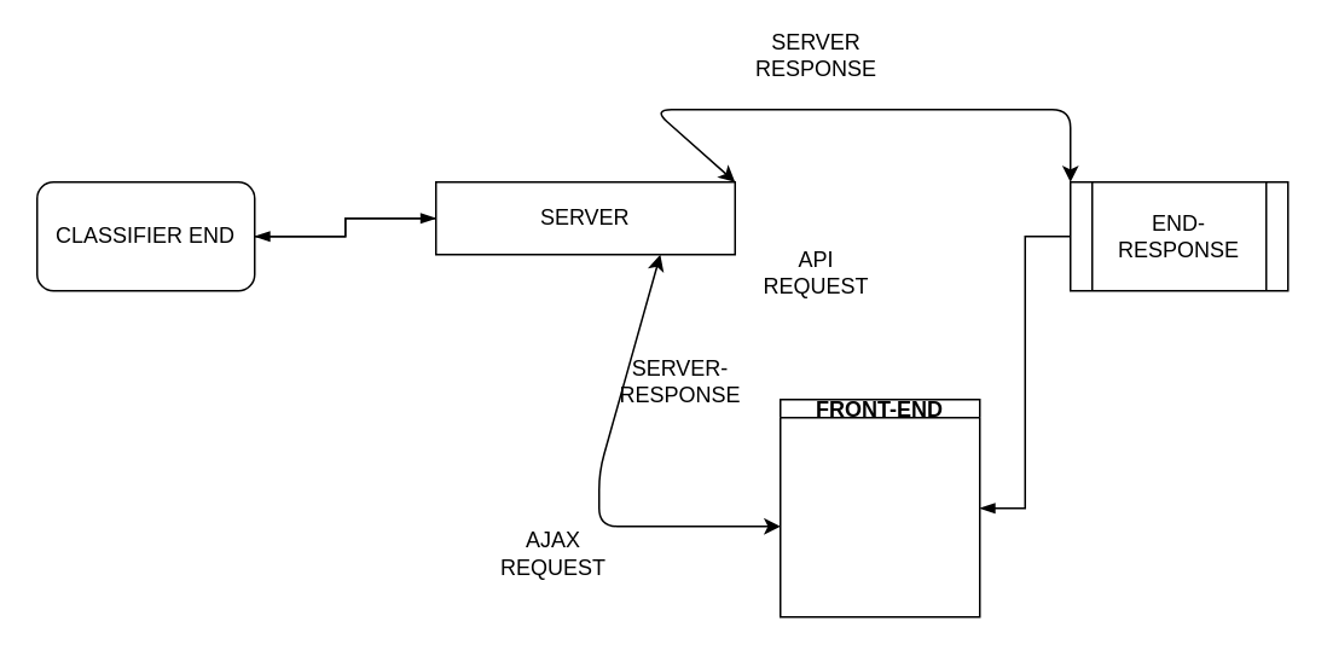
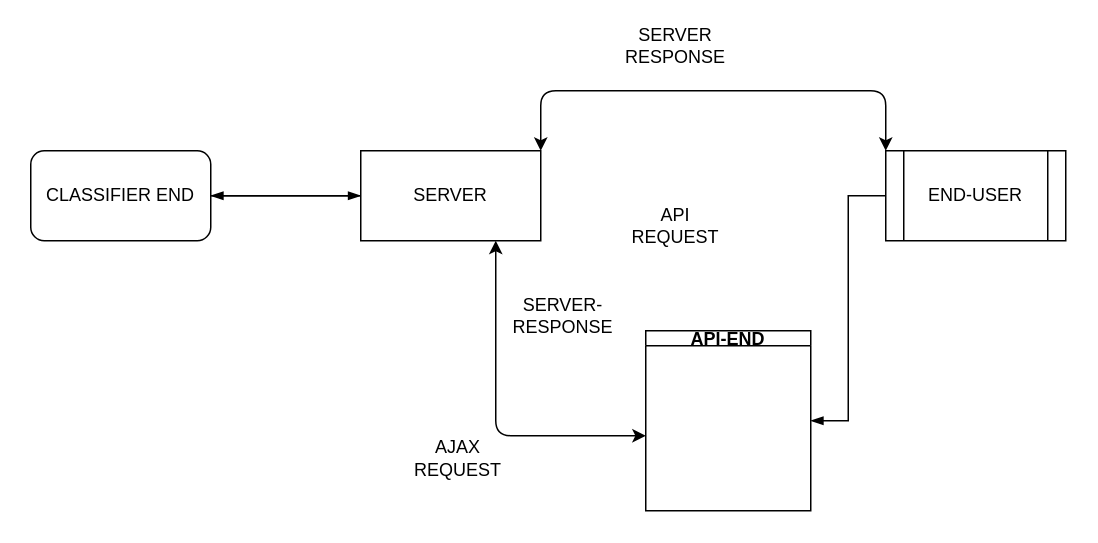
- <mxCell id="5" value="SERVER" style="rounded=0;whiteSpace=wrap;html=1;" vertex="1" parent="1"><mxGeometry x="240" y="100" width="165" height="40" as="geometry" /></mxCell>
+ <mxCell id="5" value="SERVER" style="rounded=0;whiteSpace=wrap;html=1;" vertex="1" parent="1"><mxGeometry x="240" y="100" width="120" height="60" as="geometry" /></mxCell>
- <mxCell id="7" value="END-RESPONSE" style="shape=process;whiteSpace=wrap;html=1;backgroundOutline=1;" vertex="1" parent="1"><mxGeometry x="590" y="100" width="120" height="60" as="geometry" /></mxCell>
+ <mxCell id="7" value="END-USER" style="shape=process;whiteSpace=wrap;html=1;backgroundOutline=1;" vertex="1" parent="1"><mxGeometry x="590" y="100" width="120" height="60" as="geometry" /></mxCell>
- <mxCell id="8" value="FRONT-END" style="swimlane;startSize=10;" vertex="1" parent="1"><mxGeometry x="430" y="220" width="110" height="120" as="geometry" /></mxCell>
+ <mxCell id="8" value="API-END" style="swimlane;startSize=10;" vertex="1" parent="1"><mxGeometry x="430" y="220" width="110" height="120" as="geometry" /></mxCell>
